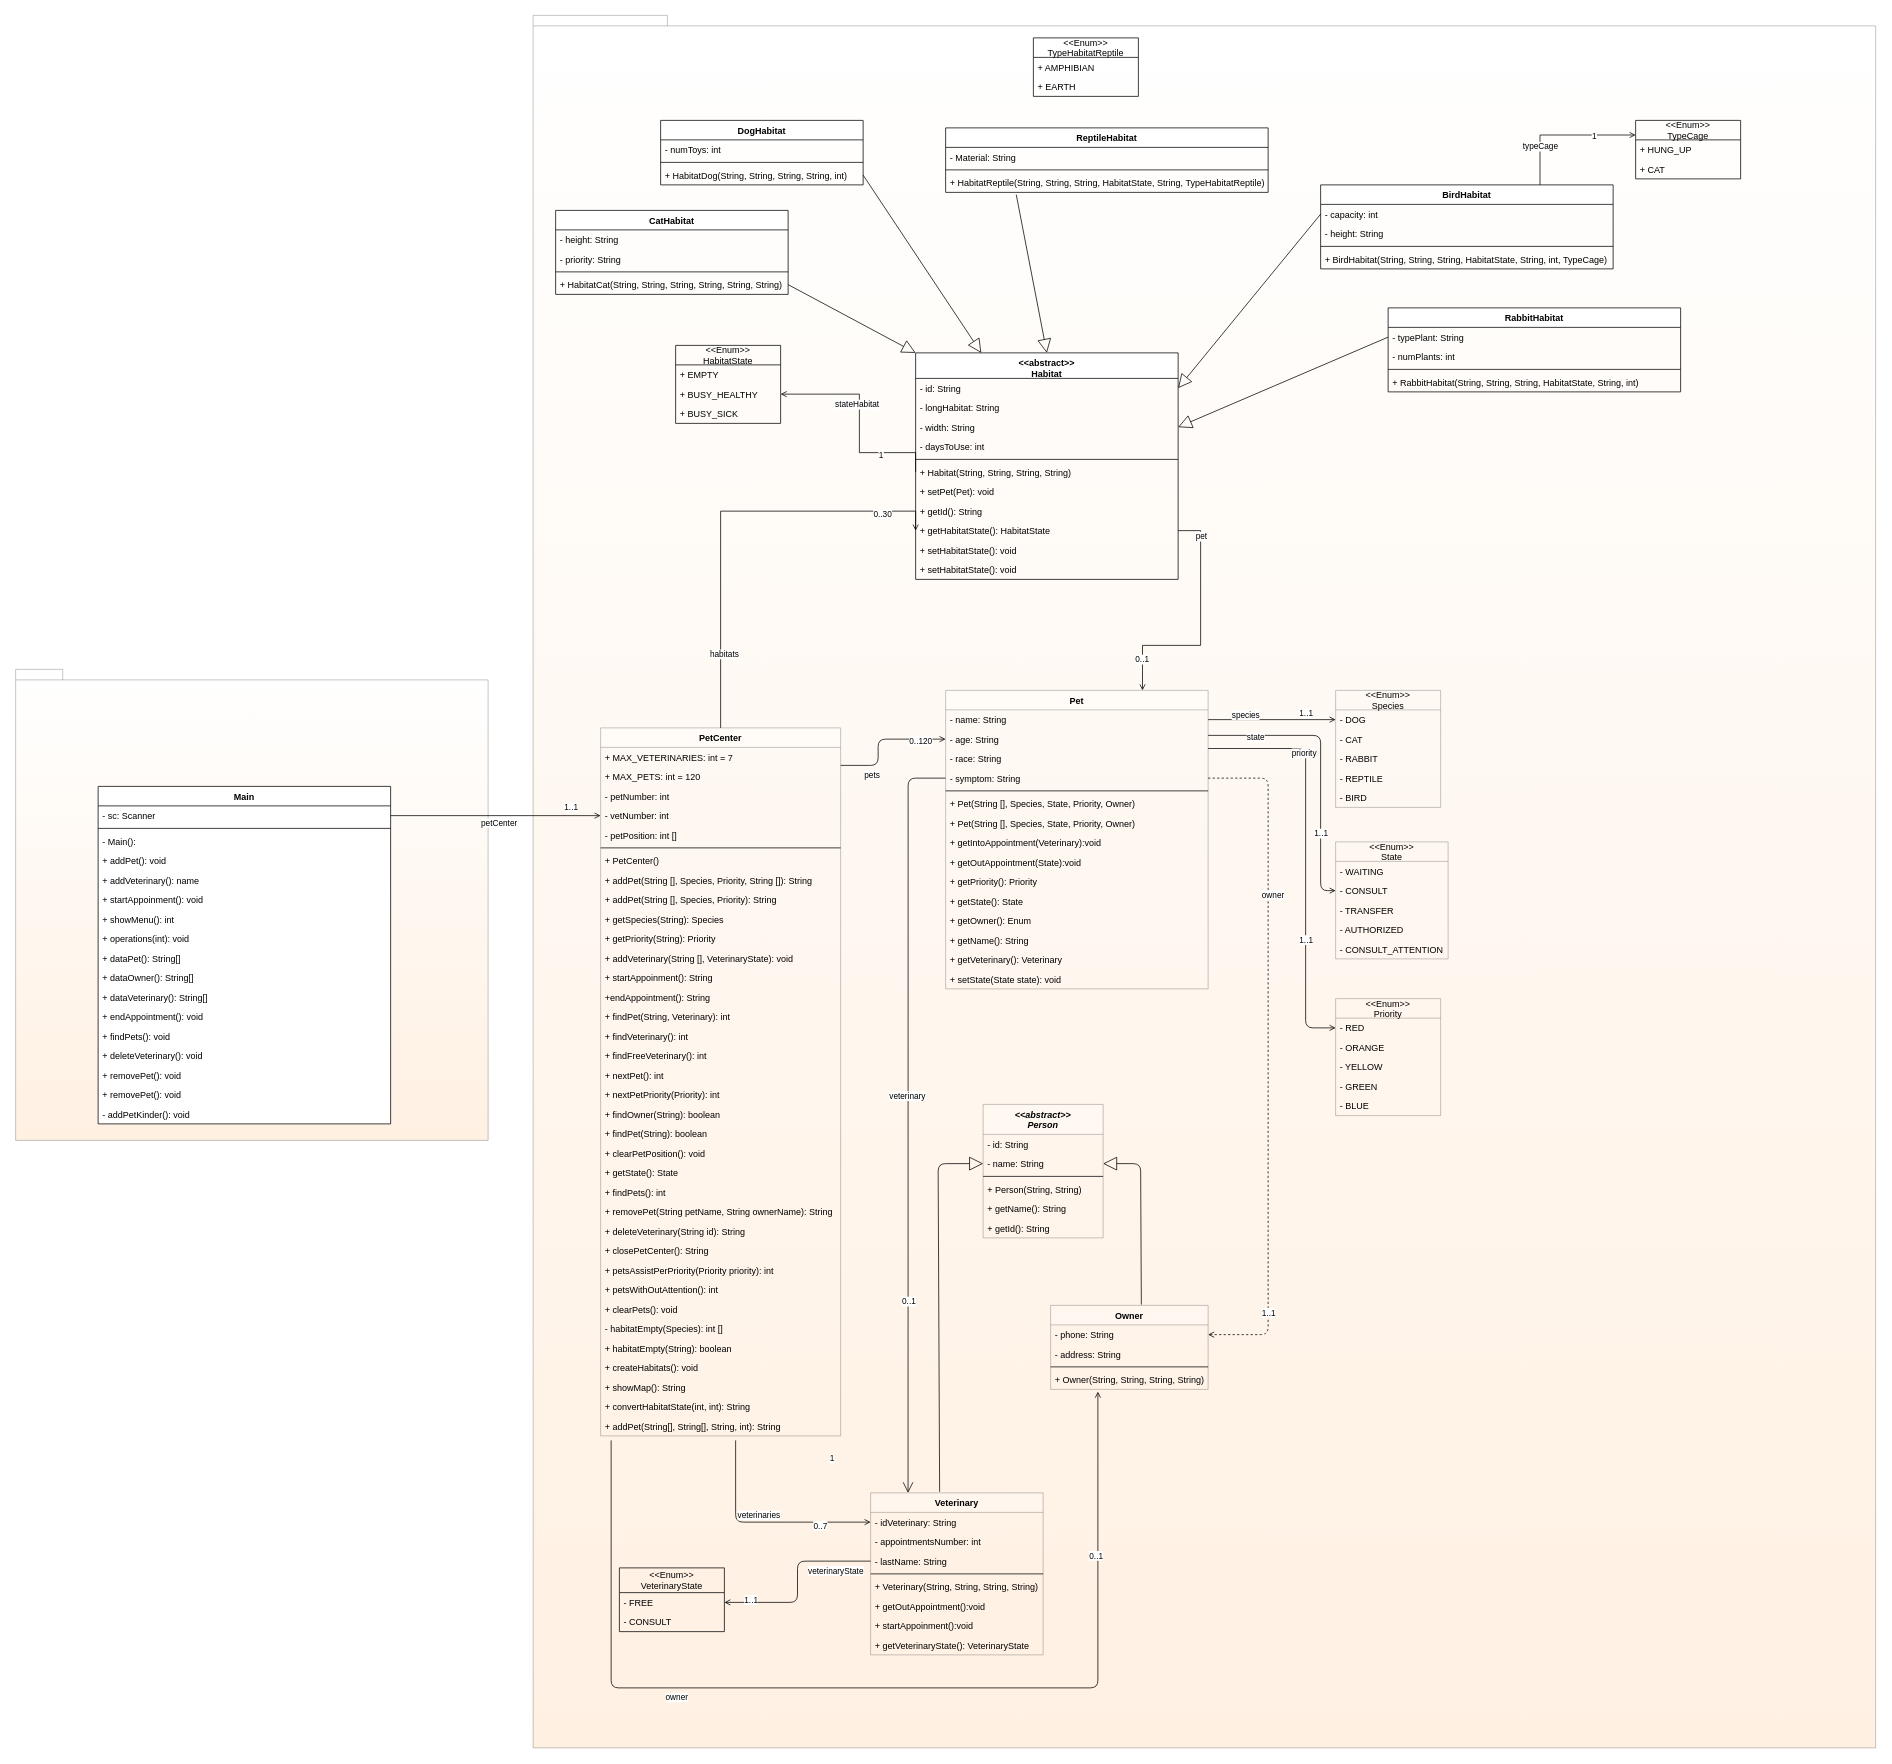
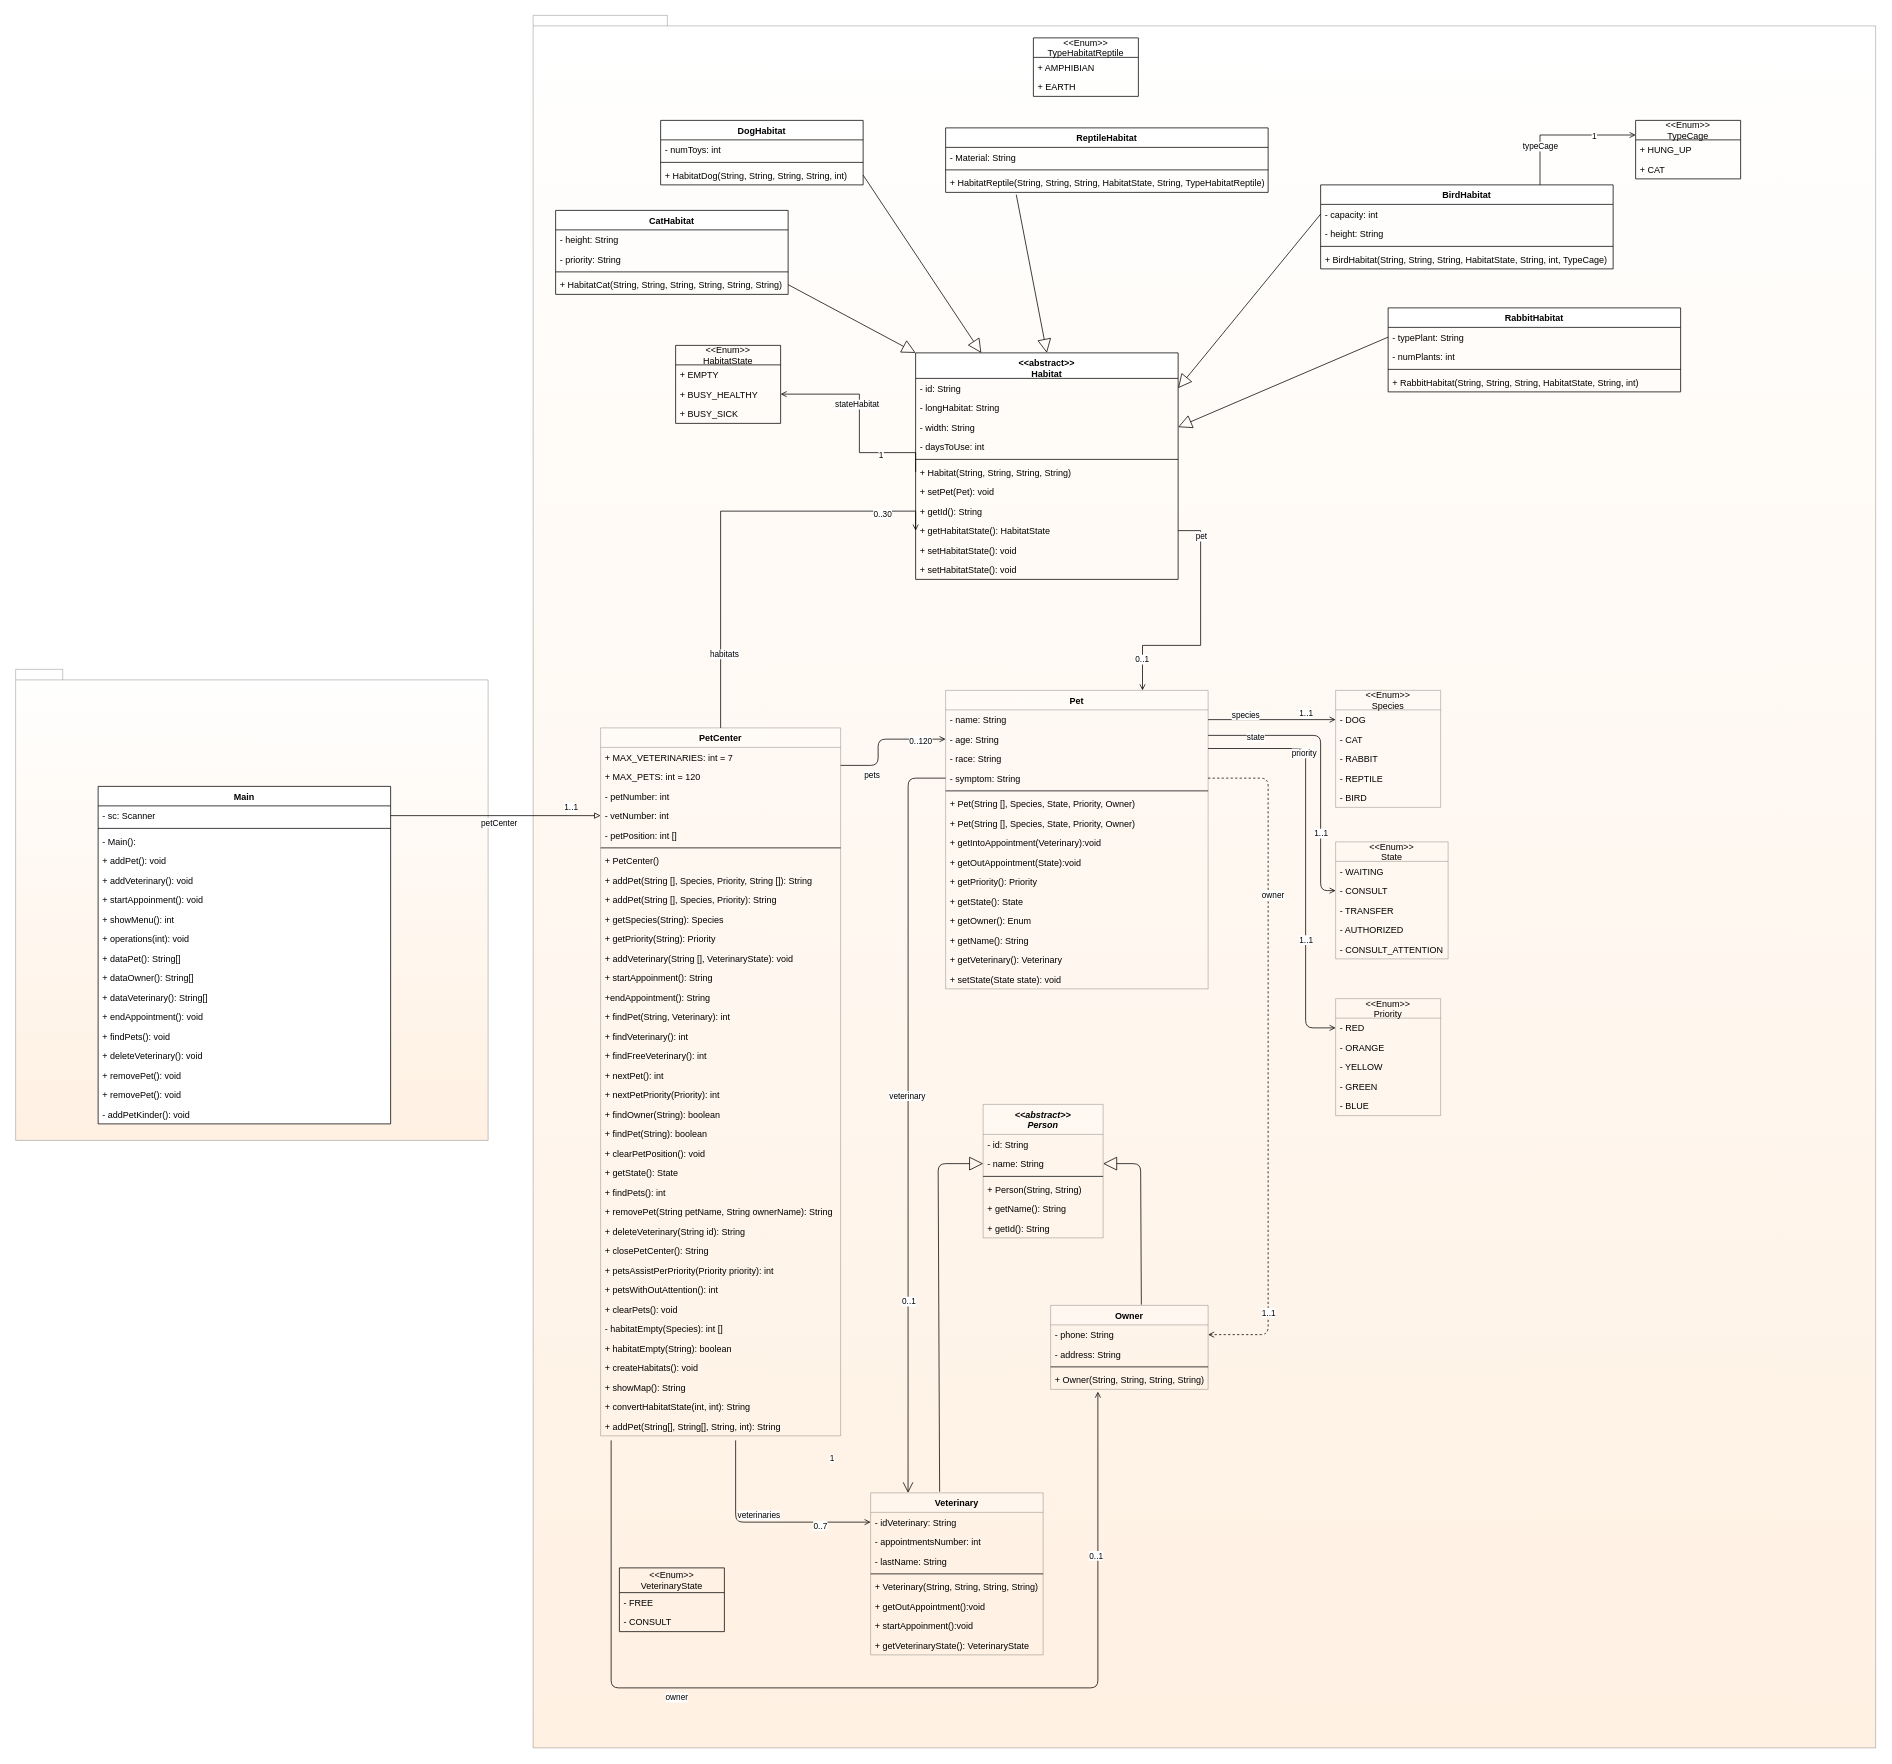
- <mxCell id="127" value="petCenter" style="endArrow=open;endFill=0;html=1;edgeStyle=orthogonalEdgeStyle;align=left;verticalAlign=top;entryX=0;entryY=0.5;entryDx=0;entryDy=0;exitX=1;exitY=0.5;exitDx=0;exitDy=0;" parent="1" source="102" target="11" edge="1"><mxGeometry x="-0.152" y="3" relative="1" as="geometry"><mxPoint x="520" y="1090" as="sourcePoint" /><mxPoint x="680" y="1090" as="targetPoint" /><mxPoint as="offset" /></mxGeometry></mxCell>
+ <mxCell id="127" value="petCenter" style="endArrow=block;endFill=0;html=1;edgeStyle=orthogonalEdgeStyle;align=left;verticalAlign=top;entryX=0;entryY=0.5;entryDx=0;entryDy=0;exitX=1;exitY=0.5;exitDx=0;exitDy=0;" parent="1" source="102" target="11" edge="1"><mxGeometry x="-0.152" y="3" relative="1" as="geometry"><mxPoint x="520" y="1090" as="sourcePoint" /><mxPoint x="680" y="1090" as="targetPoint" /><mxPoint as="offset" /></mxGeometry></mxCell>
- <mxCell id="106" value="+ addVeterinary(): name" style="text;strokeColor=none;fillColor=none;align=left;verticalAlign=top;spacingLeft=4;spacingRight=4;overflow=hidden;rotatable=0;points=[[0,0.5],[1,0.5]];portConstraint=eastwest;" parent="101" vertex="1"><mxGeometry y="112" width="390" height="26" as="geometry" /></mxCell>
+ <mxCell id="106" value="+ addVeterinary(): void" style="text;strokeColor=none;fillColor=none;align=left;verticalAlign=top;spacingLeft=4;spacingRight=4;overflow=hidden;rotatable=0;points=[[0,0.5],[1,0.5]];portConstraint=eastwest;" parent="101" vertex="1"><mxGeometry y="112" width="390" height="26" as="geometry" /></mxCell>
- <mxCell id="133" value="veterinaryState" style="endArrow=open;endFill=0;html=1;edgeStyle=orthogonalEdgeStyle;align=left;verticalAlign=top;entryX=1;entryY=0.5;entryDx=0;entryDy=0;exitX=0;exitY=0.5;exitDx=0;exitDy=0;" parent="1" source="47" target="120" edge="1"><mxGeometry x="-0.319" relative="1" as="geometry"><mxPoint x="1030" y="1852" as="sourcePoint" /><mxPoint x="1190" y="1852" as="targetPoint" /><mxPoint as="offset" /></mxGeometry></mxCell>
- <mxCell id="134" value="1..1" style="edgeLabel;resizable=0;html=1;align=left;verticalAlign=bottom;" parent="133" connectable="0" vertex="1"><mxGeometry x="-1" relative="1" as="geometry"><mxPoint x="-170" y="60" as="offset" /></mxGeometry></mxCell>
